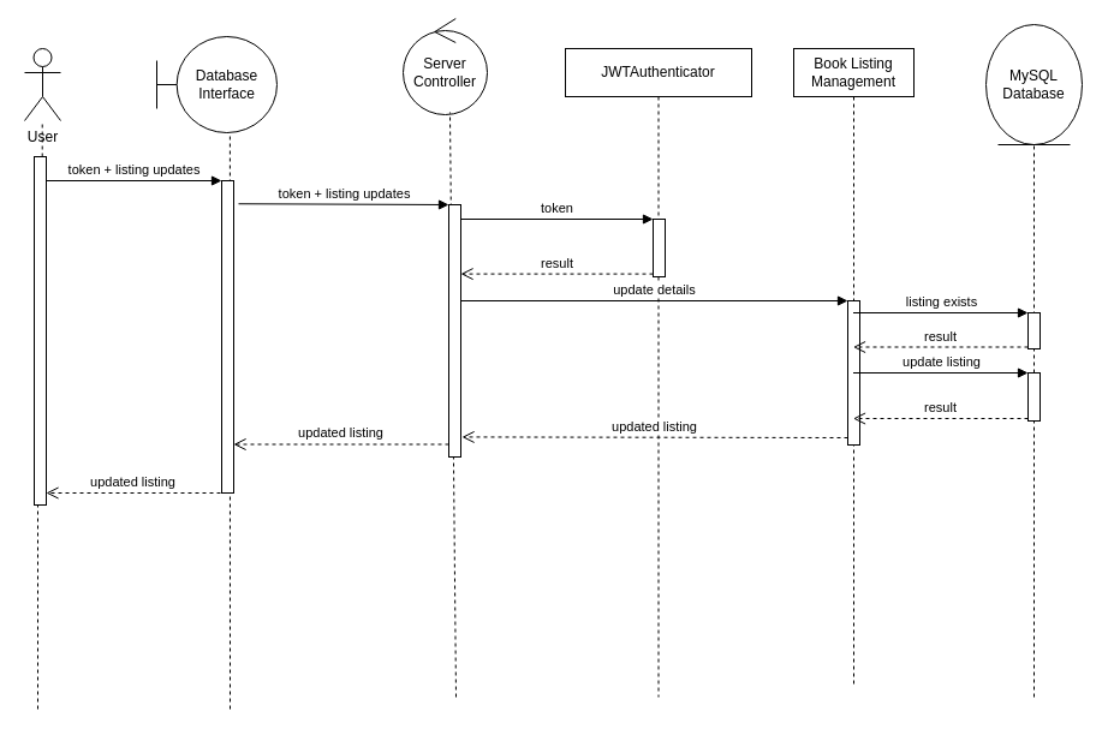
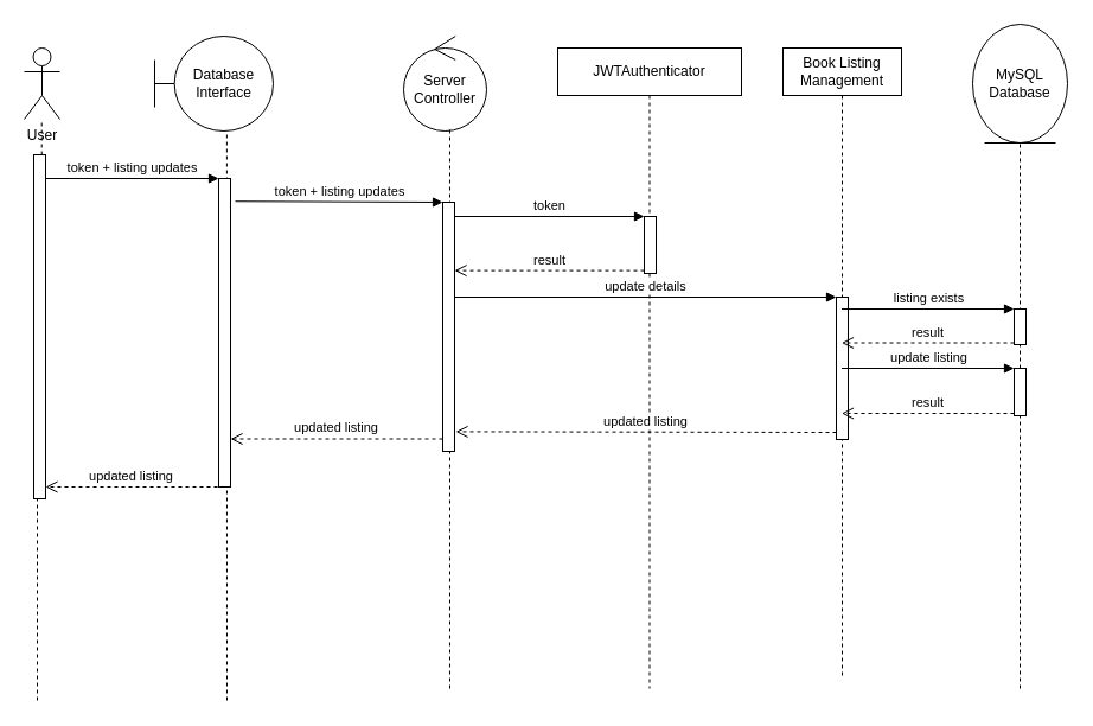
- <mxCell id="6" value="Server Controller" style="ellipse;shape=umlControl;whiteSpace=wrap;html=1;" vertex="1" parent="1"><mxGeometry x="335" y="15" width="70" height="80" as="geometry" /></mxCell>
+ <mxCell id="6" value="Server Controller" style="ellipse;shape=umlControl;whiteSpace=wrap;html=1;" vertex="1" parent="1"><mxGeometry x="340" y="30" width="70" height="80" as="geometry" /></mxCell>
